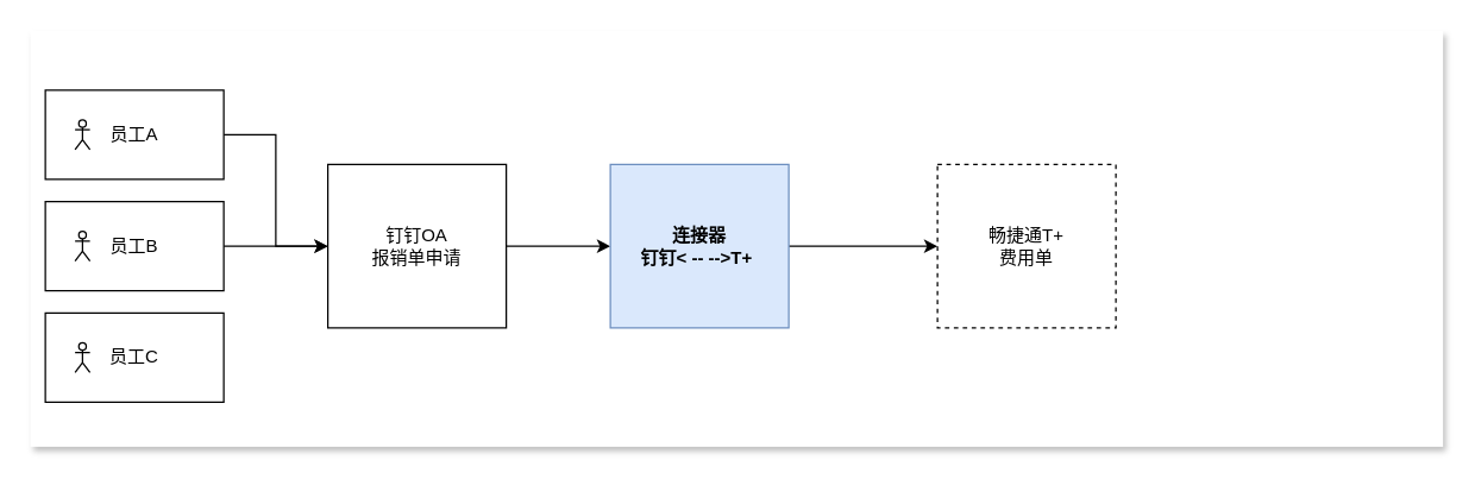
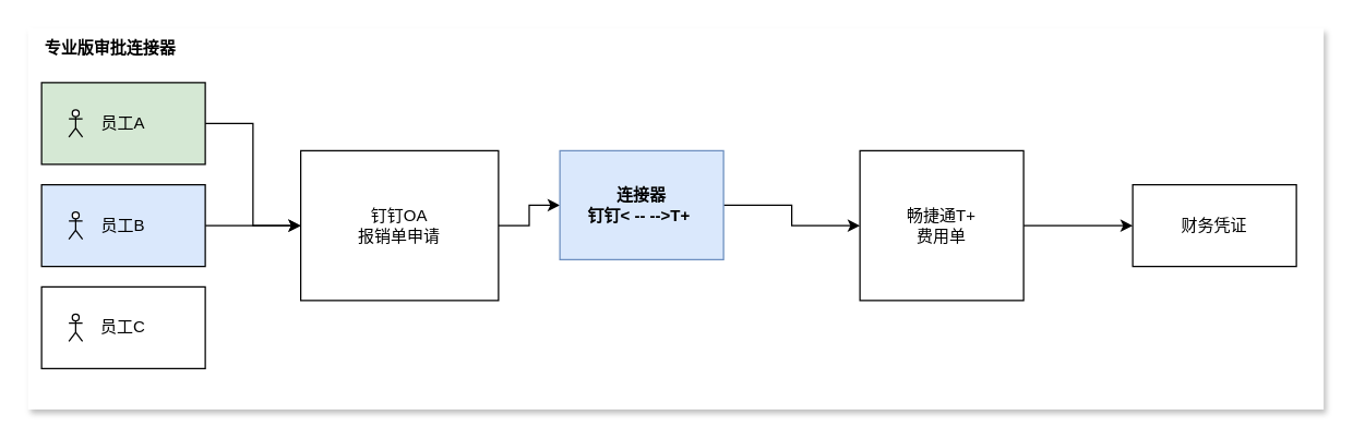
+ <mxCell id="15" value="专业版审批连接器" style="text;html=1;align=center;verticalAlign=middle;resizable=0;points=[];autosize=1;strokeColor=none;fillColor=none;fontStyle=1" vertex="1" parent="1"><mxGeometry width="120" height="30" as="geometry" x="20" y="20" /></mxCell>
- <mxCell id="4" value="员工A" style="rounded=0;whiteSpace=wrap;html=1;" vertex="1" parent="1"><mxGeometry x="30" y="60" width="120" height="60" as="geometry" /></mxCell>
+ <mxCell id="4" value="员工A" style="rounded=0;whiteSpace=wrap;html=1;fillColor=#d5e8d4;" vertex="1" parent="1"><mxGeometry x="30" y="60" width="120" height="60" as="geometry" /></mxCell>
- <mxCell id="6" value="员工B" style="rounded=0;whiteSpace=wrap;html=1;" vertex="1" parent="1"><mxGeometry x="30" y="135" width="120" height="60" as="geometry" /></mxCell>
+ <mxCell id="6" value="员工B" style="rounded=0;whiteSpace=wrap;html=1;fillColor=#dae8fc;" vertex="1" parent="1"><mxGeometry x="30" y="135" width="120" height="60" as="geometry" /></mxCell>
- <mxCell id="9" value="钉钉OA&lt;div&gt;报销单申请&lt;/div&gt;" style="rounded=0;whiteSpace=wrap;html=1;" vertex="1" parent="1"><mxGeometry x="220" y="110" width="120" height="110" as="geometry" /></mxCell>
+ <mxCell id="9" value="钉钉OA&lt;div&gt;报销单申请&lt;/div&gt;" style="rounded=0;whiteSpace=wrap;html=1;" vertex="1" parent="1"><mxGeometry x="220" y="110" width="145" height="110" as="geometry" /></mxCell>
- <mxCell id="11" value="连接器&lt;div&gt;钉钉&amp;lt; -- --&amp;gt;T+&amp;nbsp;&lt;br&gt;&lt;/div&gt;" style="rounded=0;whiteSpace=wrap;html=1;fontStyle=1;fillColor=#dae8fc;strokeColor=#6c8ebf;" vertex="1" parent="1"><mxGeometry x="410" y="110" width="120" height="110" as="geometry" /></mxCell>
+ <mxCell id="11" value="连接器&lt;div&gt;钉钉&amp;lt; -- --&amp;gt;T+&amp;nbsp;&lt;br&gt;&lt;/div&gt;" style="rounded=0;whiteSpace=wrap;html=1;fontStyle=1;fillColor=#dae8fc;strokeColor=#6c8ebf;" vertex="1" parent="1"><mxGeometry x="410" y="110" width="120" height="80" as="geometry" /></mxCell>
- <mxCell id="13" value="畅捷通T+&lt;div&gt;费用单&lt;/div&gt;" style="rounded=0;whiteSpace=wrap;html=1;dashed=1;" vertex="1" parent="1"><mxGeometry x="630" y="110" width="120" height="110" as="geometry" /></mxCell>
+ <mxCell id="13" value="畅捷通T+&lt;div&gt;费用单&lt;/div&gt;" style="rounded=0;whiteSpace=wrap;html=1;" vertex="1" parent="1"><mxGeometry x="630" y="110" width="120" height="110" as="geometry" /></mxCell>
+ <mxCell id="12" value="" style="edgeStyle=orthogonalEdgeStyle;rounded=0;orthogonalLoop=1;jettySize=auto;html=1;" edge="1" parent="1" source="13" target="14"><mxGeometry relative="1" as="geometry" /></mxCell>
+ <mxCell id="14" value="财务凭证" style="whiteSpace=wrap;html=1;rounded=0;" vertex="1" parent="1"><mxGeometry x="830" y="135" width="120" height="60" as="geometry" /></mxCell>
